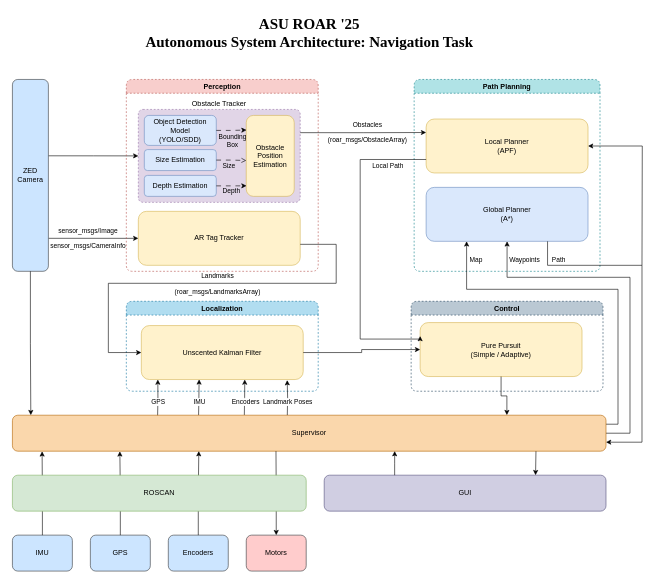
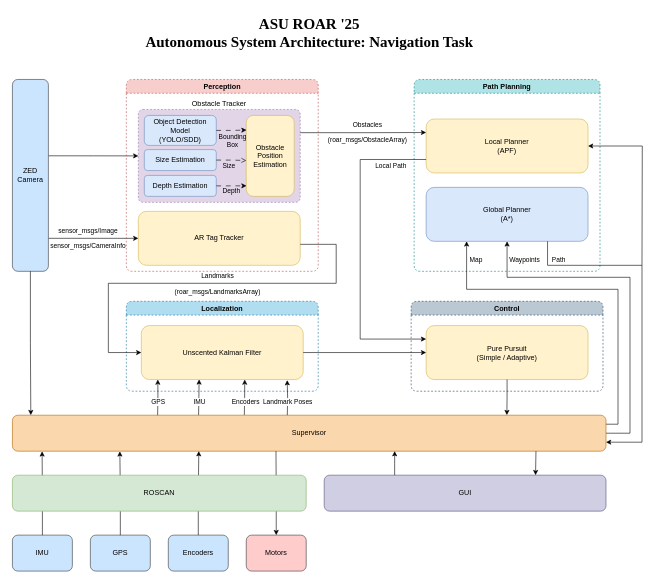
- <mxCell id="28" value="Pure Pursuit&lt;br&gt;(Simple / Adaptive)" style="rounded=1;whiteSpace=wrap;html=1;fillColor=#fff2cc;strokeColor=#d6b656;" parent="27" vertex="1"><mxGeometry x="15" y="35.5" width="270" height="90" as="geometry" /></mxCell>
+ <mxCell id="28" value="Pure Pursuit&lt;br&gt;(Simple / Adaptive)" style="rounded=1;whiteSpace=wrap;html=1;fillColor=#fff2cc;strokeColor=#d6b656;" parent="27" vertex="1"><mxGeometry x="25" y="40.5" width="270" height="90" as="geometry" /></mxCell>
